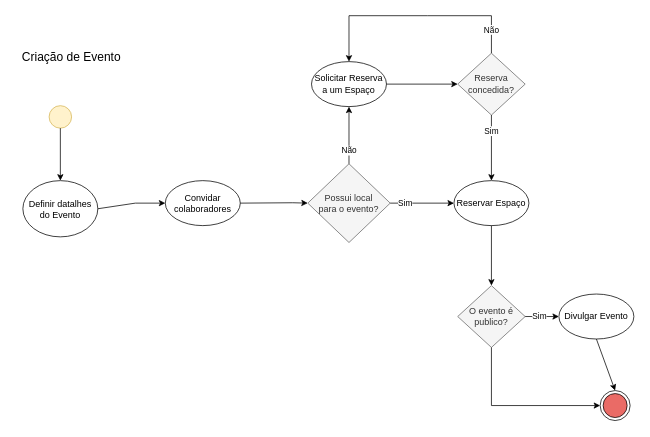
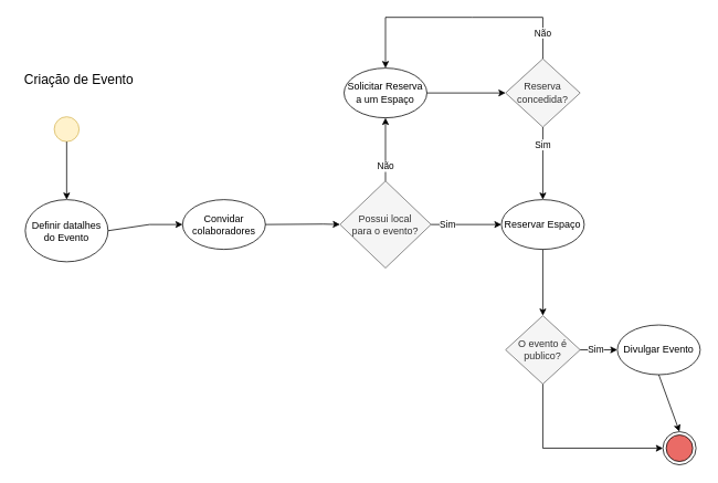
- <mxCell id="2" value="Criação de Evento" style="text;html=1;strokeColor=none;fillColor=none;align=center;verticalAlign=middle;whiteSpace=wrap;rounded=0;fontSize=16;" vertex="1" parent="1"><mxGeometry x="20" y="60" width="150" height="30" as="geometry" /></mxCell>
+ <mxCell id="2" value="Criação de Evento" style="text;html=1;strokeColor=none;fillColor=none;align=center;verticalAlign=middle;whiteSpace=wrap;rounded=0;fontSize=16;" vertex="1" parent="1"><mxGeometry x="20" y="80" width="150" height="30" as="geometry" /></mxCell>
